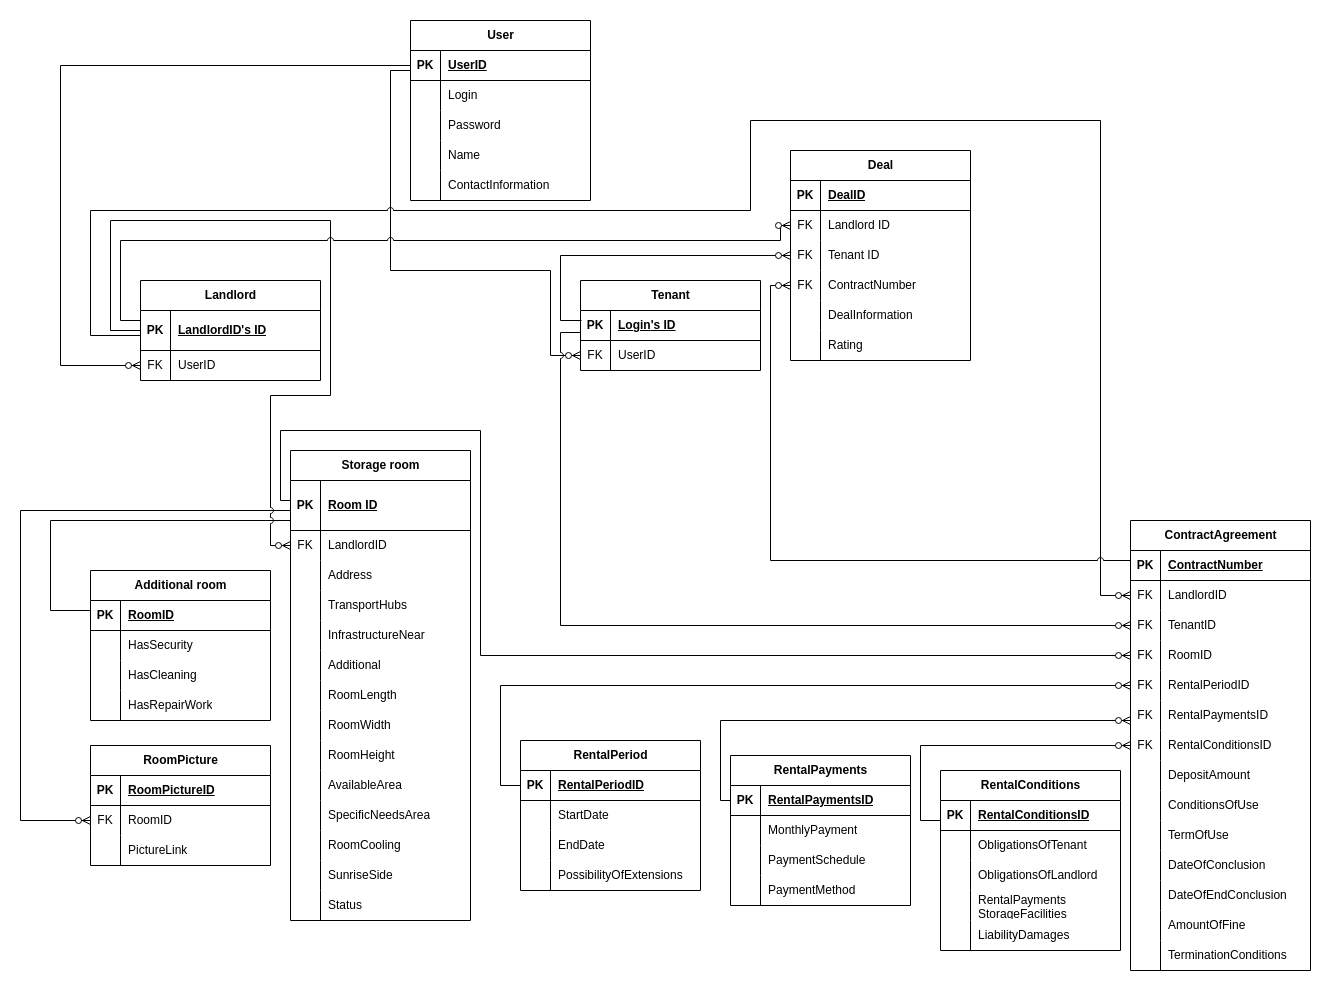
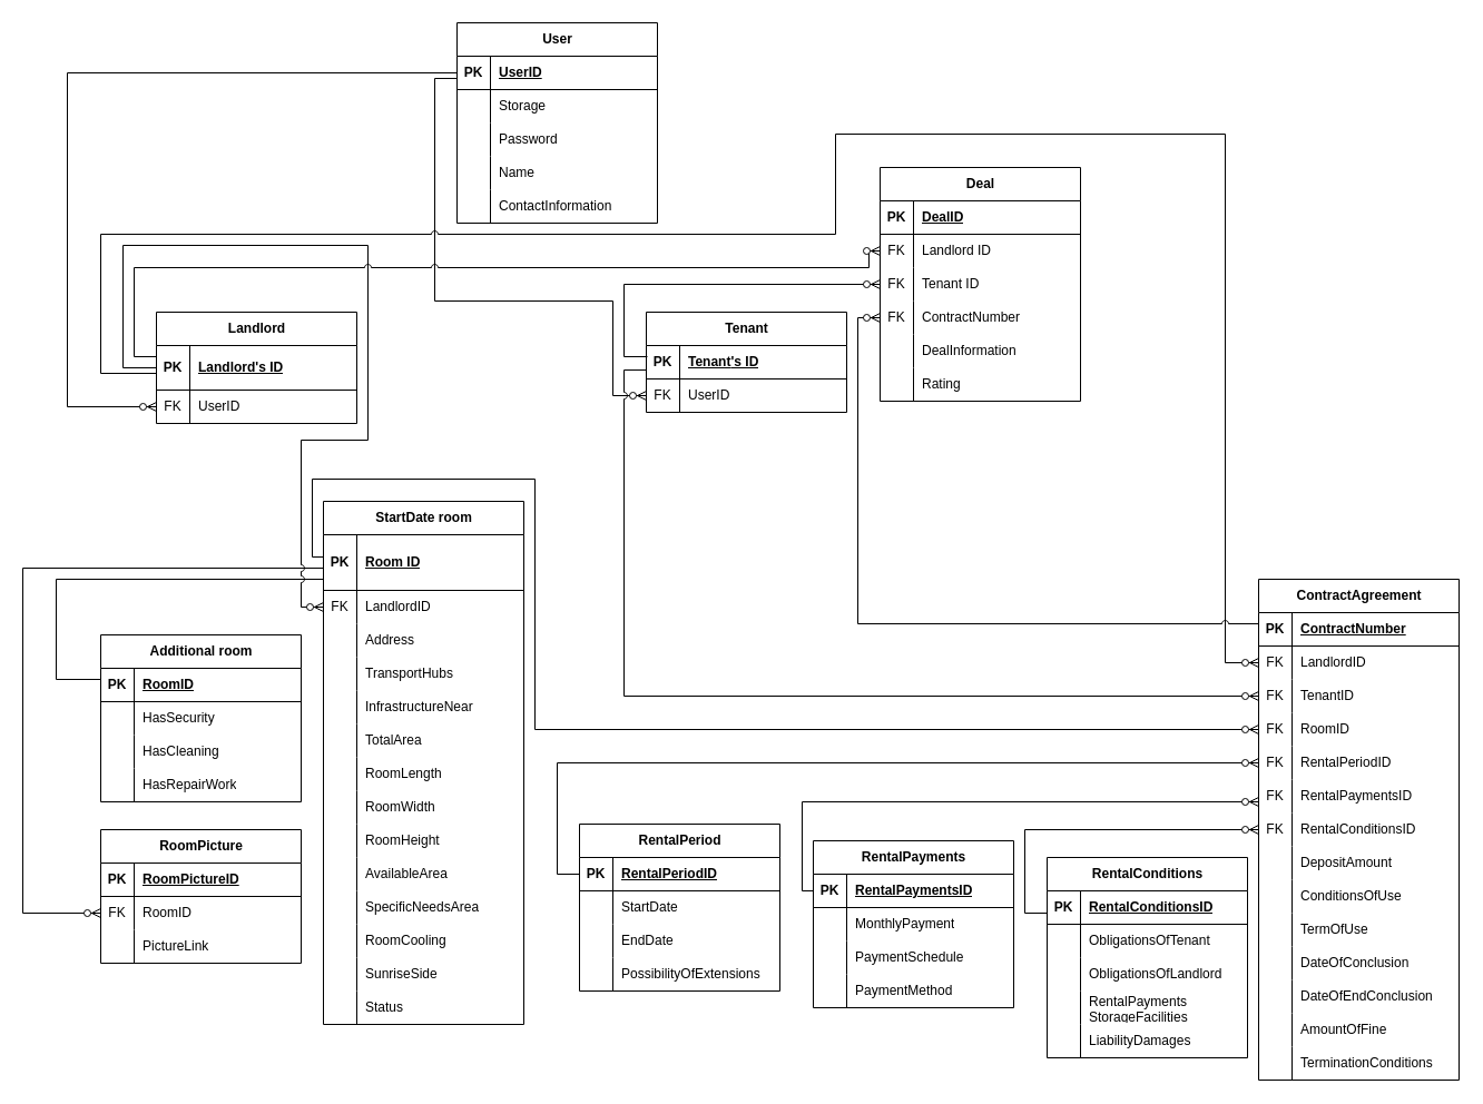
- <mxCell id="185" value="&lt;div style=&quot;text-align: center;&quot;&gt;&lt;span style=&quot;background-color: transparent; color: light-dark(rgb(0, 0, 0), rgb(255, 255, 255)); text-wrap-mode: nowrap;&quot;&gt;Login&lt;/span&gt;&lt;/div&gt;" style="shape=partialRectangle;connectable=0;fillColor=none;top=0;left=0;bottom=0;right=0;align=left;spacingLeft=6;overflow=hidden;whiteSpace=wrap;html=1;" parent="183" vertex="1"><mxGeometry x="30" width="150" height="30" as="geometry"><mxRectangle width="150" height="30" as="alternateBounds" /></mxGeometry></mxCell>
+ <mxCell id="185" value="&lt;div style=&quot;text-align: center;&quot;&gt;&lt;span style=&quot;background-color: transparent; color: light-dark(rgb(0, 0, 0), rgb(255, 255, 255)); text-wrap-mode: nowrap;&quot;&gt;Storage&lt;/span&gt;&lt;/div&gt;" style="shape=partialRectangle;connectable=0;fillColor=none;top=0;left=0;bottom=0;right=0;align=left;spacingLeft=6;overflow=hidden;whiteSpace=wrap;html=1;" parent="183" vertex="1"><mxGeometry x="30" width="150" height="30" as="geometry"><mxRectangle width="150" height="30" as="alternateBounds" /></mxGeometry></mxCell>
- <mxCell id="12" value="&lt;span style=&quot;text-align: center; white-space-collapse: preserve;&quot;&gt;Login&lt;/span&gt;'s ID" style="shape=partialRectangle;connectable=0;fillColor=none;top=0;left=0;bottom=0;right=0;align=left;spacingLeft=6;fontStyle=5;overflow=hidden;whiteSpace=wrap;html=1;" parent="10" vertex="1"><mxGeometry x="30" width="150" height="30" as="geometry"><mxRectangle width="150" height="30" as="alternateBounds" /></mxGeometry></mxCell>
+ <mxCell id="12" value="&lt;span style=&quot;text-align: center; white-space-collapse: preserve;&quot;&gt;Tenant&lt;/span&gt;'s ID" style="shape=partialRectangle;connectable=0;fillColor=none;top=0;left=0;bottom=0;right=0;align=left;spacingLeft=6;fontStyle=5;overflow=hidden;whiteSpace=wrap;html=1;" parent="10" vertex="1"><mxGeometry x="30" width="150" height="30" as="geometry"><mxRectangle width="150" height="30" as="alternateBounds" /></mxGeometry></mxCell>
- <mxCell id="5" value="LandlordID's ID" style="shape=partialRectangle;connectable=0;fillColor=none;top=0;left=0;bottom=0;right=0;align=left;spacingLeft=6;fontStyle=5;overflow=hidden;whiteSpace=wrap;html=1;" parent="3" vertex="1"><mxGeometry x="30" width="150" height="40" as="geometry"><mxRectangle width="150" height="40" as="alternateBounds" /></mxGeometry></mxCell>
+ <mxCell id="5" value="Landlord's ID" style="shape=partialRectangle;connectable=0;fillColor=none;top=0;left=0;bottom=0;right=0;align=left;spacingLeft=6;fontStyle=5;overflow=hidden;whiteSpace=wrap;html=1;" parent="3" vertex="1"><mxGeometry x="30" width="150" height="40" as="geometry"><mxRectangle width="150" height="40" as="alternateBounds" /></mxGeometry></mxCell>
- <mxCell id="35" value="Storage room" style="shape=table;startSize=30;container=1;collapsible=1;childLayout=tableLayout;fixedRows=1;rowLines=0;fontStyle=1;align=center;resizeLast=1;html=1;" parent="1" vertex="1"><mxGeometry x="290" y="450" width="180" height="470" as="geometry" /></mxCell>
+ <mxCell id="35" value="StartDate room" style="shape=table;startSize=30;container=1;collapsible=1;childLayout=tableLayout;fixedRows=1;rowLines=0;fontStyle=1;align=center;resizeLast=1;html=1;" parent="1" vertex="1"><mxGeometry x="290" y="450" width="180" height="470" as="geometry" /></mxCell>
- <mxCell id="53" value="Additional" style="shape=partialRectangle;connectable=0;fillColor=none;top=0;left=0;bottom=0;right=0;align=left;spacingLeft=6;overflow=hidden;whiteSpace=wrap;html=1;" parent="51" vertex="1"><mxGeometry x="30" width="150" height="30" as="geometry"><mxRectangle width="150" height="30" as="alternateBounds" /></mxGeometry></mxCell>
+ <mxCell id="53" value="TotalArea" style="shape=partialRectangle;connectable=0;fillColor=none;top=0;left=0;bottom=0;right=0;align=left;spacingLeft=6;overflow=hidden;whiteSpace=wrap;html=1;" parent="51" vertex="1"><mxGeometry x="30" width="150" height="30" as="geometry"><mxRectangle width="150" height="30" as="alternateBounds" /></mxGeometry></mxCell>
